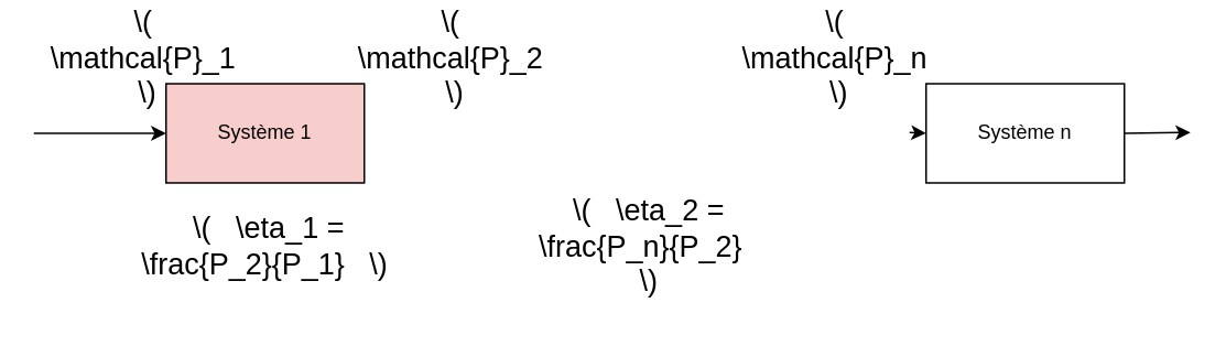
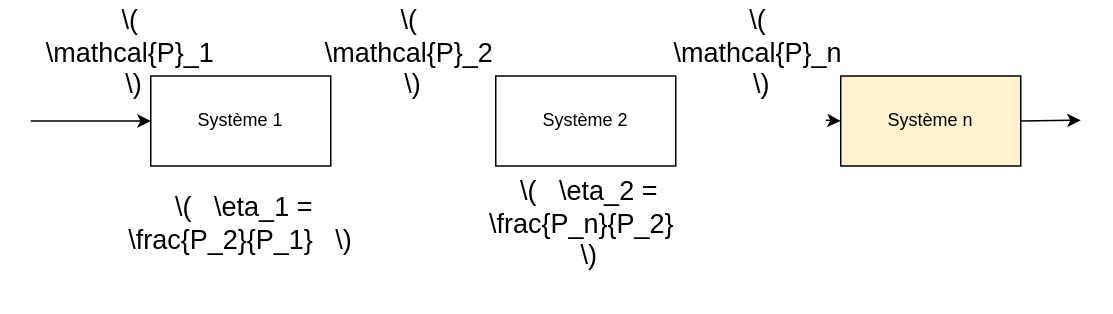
- <mxCell id="2" value="Système 1" style="rounded=0;whiteSpace=wrap;html=1;fillColor=#f8cecc;" vertex="1" parent="1"><mxGeometry x="100" y="50" width="120" height="60" as="geometry" /></mxCell>
+ <mxCell id="2" value="Système 1" style="rounded=0;whiteSpace=wrap;html=1;" vertex="1" parent="1"><mxGeometry x="100" y="50" width="120" height="60" as="geometry" /></mxCell>
+ <mxCell id="3" value="Système 2" style="rounded=0;whiteSpace=wrap;html=1;" vertex="1" parent="1"><mxGeometry x="330" y="50" width="120" height="60" as="geometry" /></mxCell>
- <mxCell id="7" value="Système n" style="rounded=0;whiteSpace=wrap;html=1;" vertex="1" parent="1"><mxGeometry x="560" y="50" width="120" height="60" as="geometry" /></mxCell>
+ <mxCell id="7" value="Système n" style="rounded=0;whiteSpace=wrap;html=1;fillColor=#fff2cc;" vertex="1" parent="1"><mxGeometry x="560" y="50" width="120" height="60" as="geometry" /></mxCell>
